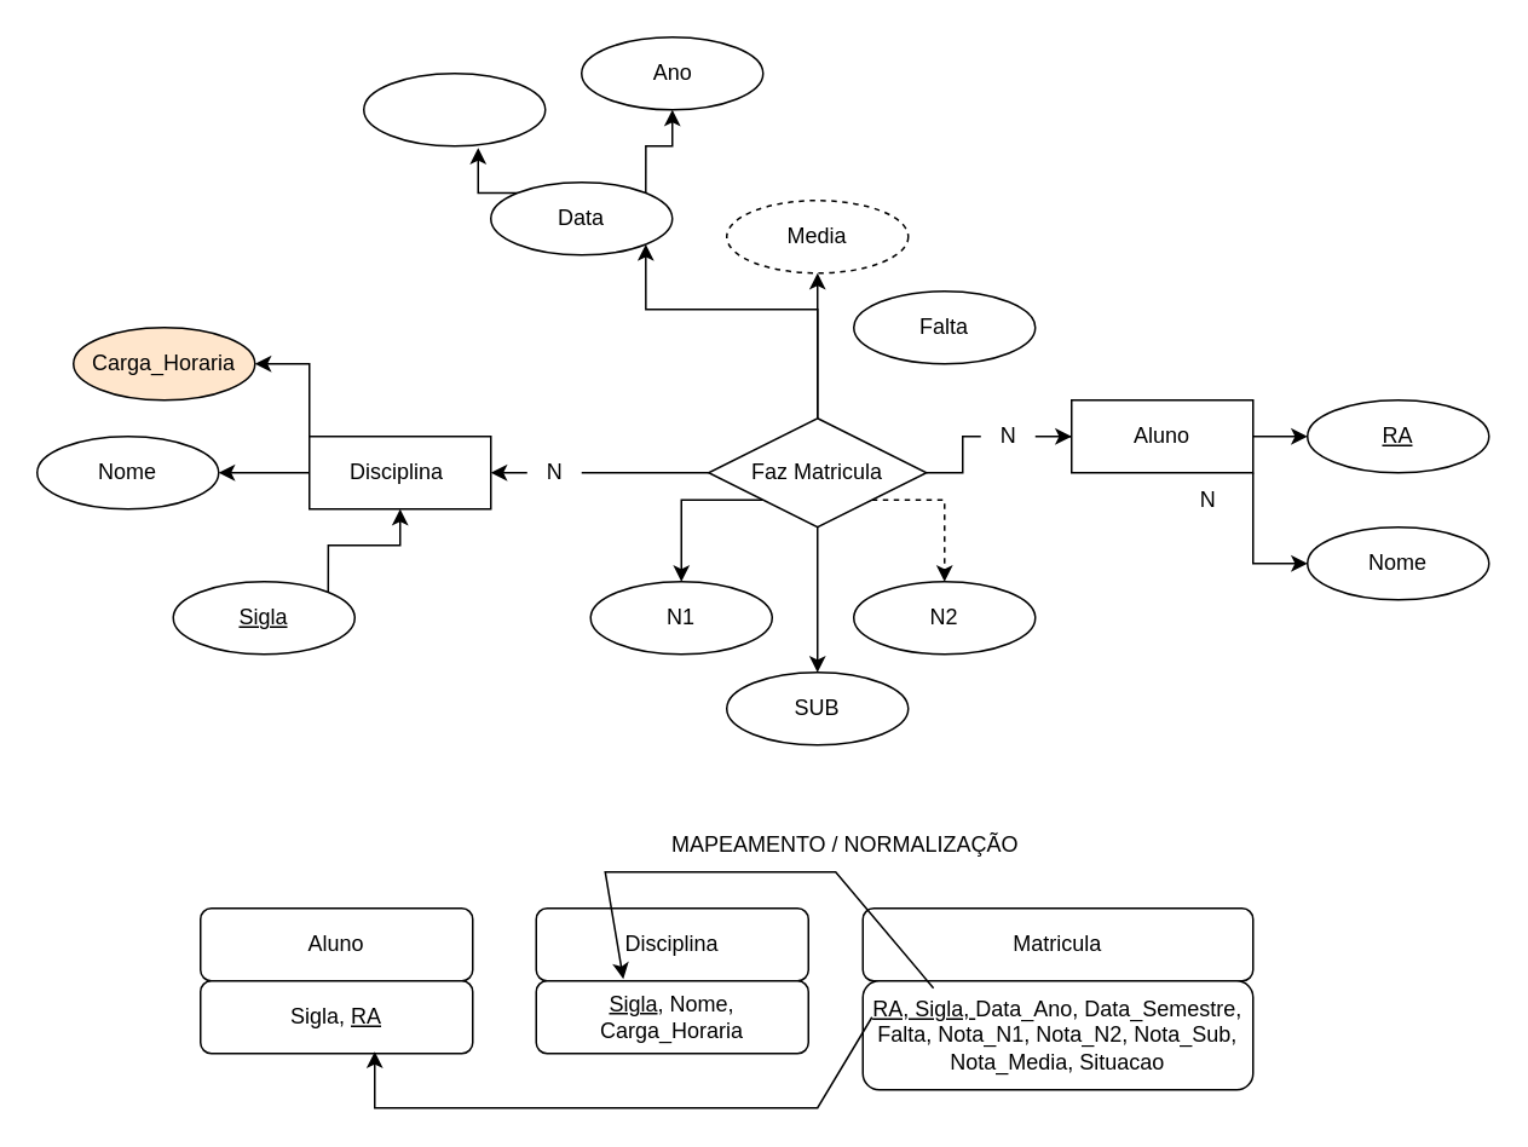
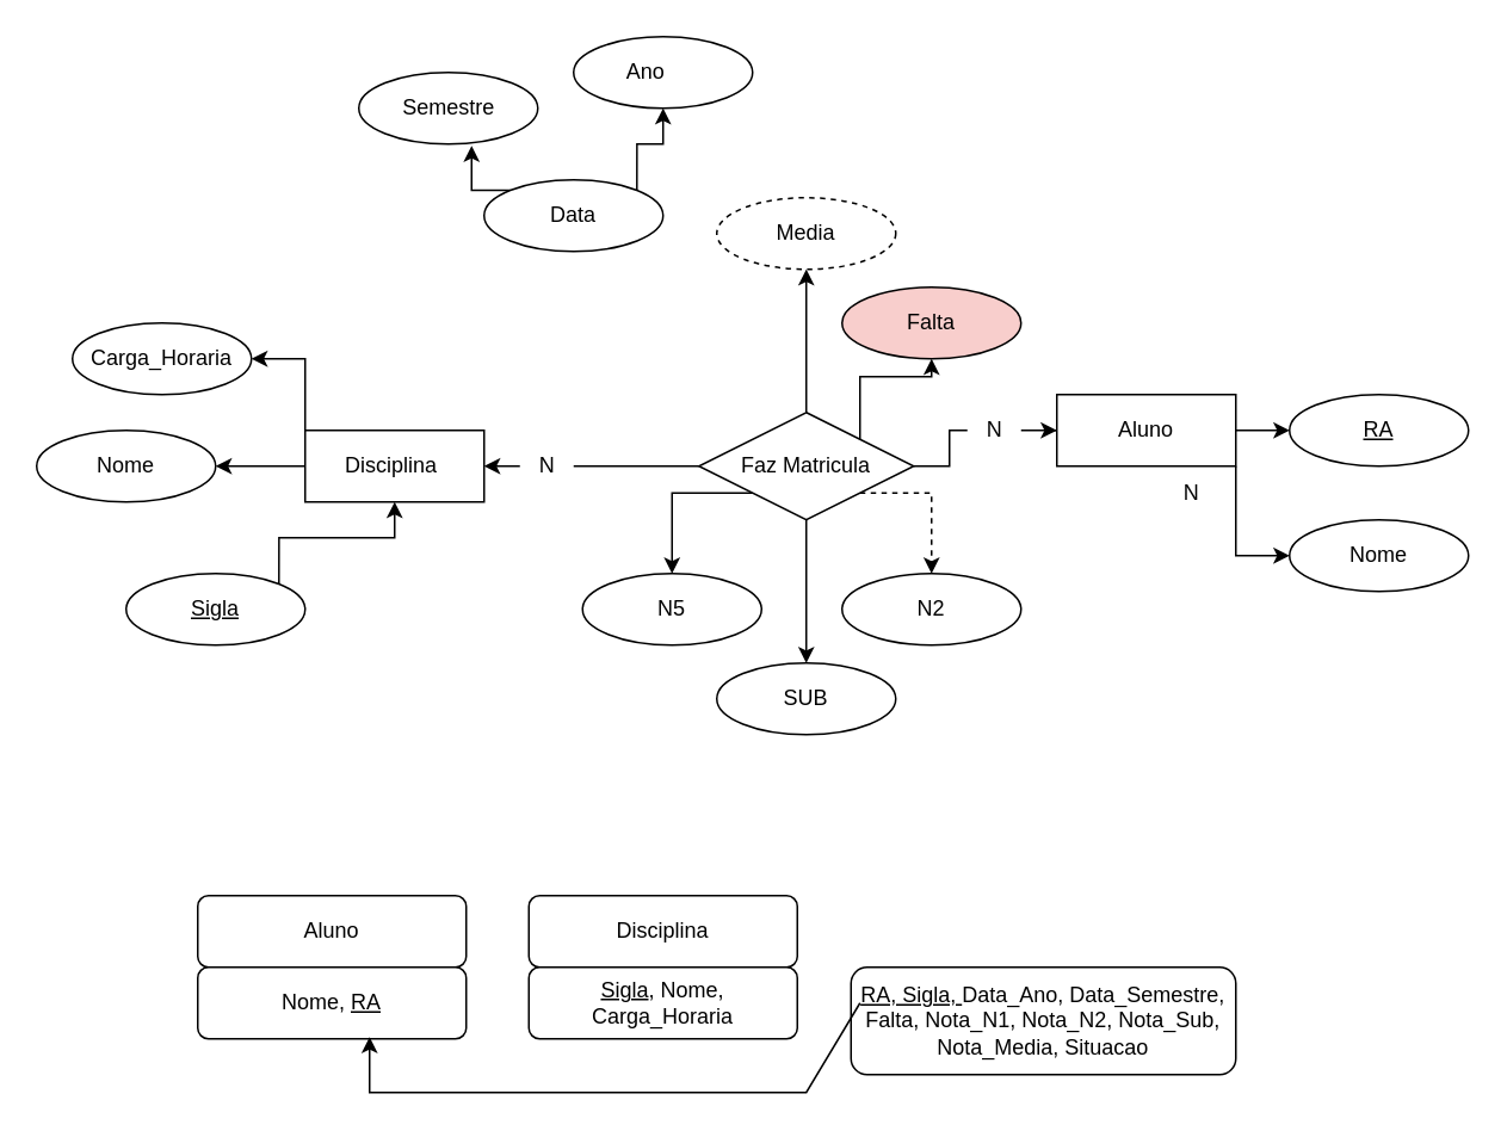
- <mxCell id="46" value="Ano" style="text;html=1;align=center;verticalAlign=middle;resizable=0;points=[];autosize=1;strokeColor=none;fillColor=none;" parent="1" vertex="1"><mxGeometry x="350" y="25" width="40" height="30" as="geometry" /></mxCell>
+ <mxCell id="46" value="Ano" style="text;html=1;align=center;verticalAlign=middle;resizable=0;points=[];autosize=1;strokeColor=none;fillColor=none;" parent="1" vertex="1"><mxGeometry x="340" y="25" width="40" height="30" as="geometry" /></mxCell>
+ <mxCell id="47" value="Semestre" style="text;html=1;align=center;verticalAlign=middle;resizable=0;points=[];autosize=1;strokeColor=none;fillColor=none;" parent="1" vertex="1"><mxGeometry x="215" y="45" width="70" height="30" as="geometry" /></mxCell>
- <mxCell id="20" style="edgeStyle=orthogonalEdgeStyle;rounded=0;orthogonalLoop=1;jettySize=auto;html=1;exitX=0.5;exitY=0;exitDx=0;exitDy=0;entryX=1;entryY=1;entryDx=0;entryDy=0;" parent="1" source="21" target="34" edge="1"><mxGeometry relative="1" as="geometry"><Array as="points"><mxPoint x="450" y="170" /><mxPoint x="355" y="170" /></Array></mxGeometry></mxCell>
- <mxCell id="10" value="Falta" style="ellipse;whiteSpace=wrap;html=1;align=center;" parent="1" vertex="1"><mxGeometry x="470" y="160" width="100" height="40" as="geometry" /></mxCell>
+ <mxCell id="10" value="Falta" style="ellipse;whiteSpace=wrap;html=1;align=center;fillColor=#f8cecc;" parent="1" vertex="1"><mxGeometry x="470" y="160" width="100" height="40" as="geometry" /></mxCell>
- <mxCell id="22" value="Carga_Horaria" style="ellipse;whiteSpace=wrap;html=1;align=center;fillColor=#ffe6cc;" parent="1" vertex="1"><mxGeometry x="40" y="180" width="100" height="40" as="geometry" /></mxCell>
+ <mxCell id="22" value="Carga_Horaria" style="ellipse;whiteSpace=wrap;html=1;align=center;" parent="1" vertex="1"><mxGeometry x="40" y="180" width="100" height="40" as="geometry" /></mxCell>
+ <mxCell id="15" style="edgeStyle=orthogonalEdgeStyle;rounded=0;orthogonalLoop=1;jettySize=auto;html=1;exitX=1;exitY=0;exitDx=0;exitDy=0;entryX=0.5;entryY=1;entryDx=0;entryDy=0;" parent="1" source="21" target="10" edge="1"><mxGeometry relative="1" as="geometry"><mxPoint x="490" y="220" as="targetPoint" /><Array as="points"><mxPoint x="480" y="210" /><mxPoint x="520" y="210" /></Array></mxGeometry></mxCell>
- <mxCell id="38" value="Sigla" style="ellipse;whiteSpace=wrap;html=1;align=center;fontStyle=4;" parent="1" vertex="1"><mxGeometry x="95" y="320" width="100" height="40" as="geometry" /></mxCell>
+ <mxCell id="38" value="Sigla" style="ellipse;whiteSpace=wrap;html=1;align=center;fontStyle=4;" parent="1" vertex="1"><mxGeometry x="70" y="320" width="100" height="40" as="geometry" /></mxCell>
- <mxCell id="6" value="N1" style="ellipse;whiteSpace=wrap;html=1;align=center;" parent="1" vertex="1"><mxGeometry x="325" y="320" width="100" height="40" as="geometry" /></mxCell>
+ <mxCell id="6" value="N5" style="ellipse;whiteSpace=wrap;html=1;align=center;" parent="1" vertex="1"><mxGeometry x="325" y="320" width="100" height="40" as="geometry" /></mxCell>
- <mxCell id="40" value="MAPEAMENTO / NORMALIZAÇÃO" style="text;html=1;align=center;verticalAlign=middle;resizable=0;points=[];autosize=1;strokeColor=none;fillColor=none;" parent="1" vertex="1"><mxGeometry x="360" y="450" width="210" height="30" as="geometry" /></mxCell>
- <mxCell id="48" value="" style="endArrow=classic;html=1;rounded=0;entryX=0.32;entryY=-0.025;entryDx=0;entryDy=0;exitX=0.181;exitY=1.1;exitDx=0;exitDy=0;entryPerimeter=0;exitPerimeter=0;" parent="1" source="44" target="43" edge="1"><mxGeometry width="50" height="50" relative="1" as="geometry"><mxPoint x="410" y="650" as="sourcePoint" /><mxPoint x="460" y="600" as="targetPoint" /><Array as="points"><mxPoint x="460" y="480" /><mxPoint x="333" y="480" /></Array></mxGeometry></mxCell>
- <mxCell id="44" value="Matricula" style="rounded=1;whiteSpace=wrap;html=1;" parent="1" vertex="1"><mxGeometry x="475" y="500" width="215" height="40" as="geometry" /></mxCell>
- <mxCell id="41" value="Sigla, &lt;u&gt;RA&lt;/u&gt;" style="rounded=1;whiteSpace=wrap;html=1;" parent="1" vertex="1"><mxGeometry x="110" y="540" width="150" height="40" as="geometry" /></mxCell>
+ <mxCell id="41" value="Nome, &lt;u&gt;RA&lt;/u&gt;" style="rounded=1;whiteSpace=wrap;html=1;" parent="1" vertex="1"><mxGeometry x="110" y="540" width="150" height="40" as="geometry" /></mxCell>
